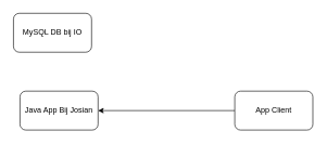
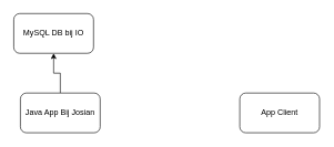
+ <mxCell id="2" style="edgeStyle=orthogonalEdgeStyle;rounded=0;orthogonalLoop=1;jettySize=auto;html=1;entryX=0.5;entryY=1;entryDx=0;entryDy=0;" edge="1" parent="1" source="3" target="4"><mxGeometry relative="1" as="geometry" /></mxCell>
- <mxCell id="5" style="edgeStyle=orthogonalEdgeStyle;rounded=0;orthogonalLoop=1;jettySize=auto;html=1;entryX=1;entryY=0.5;entryDx=0;entryDy=0;" edge="1" parent="1" source="6" target="3"><mxGeometry relative="1" as="geometry" /></mxCell>
